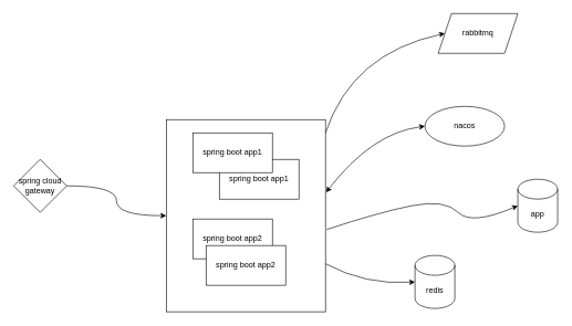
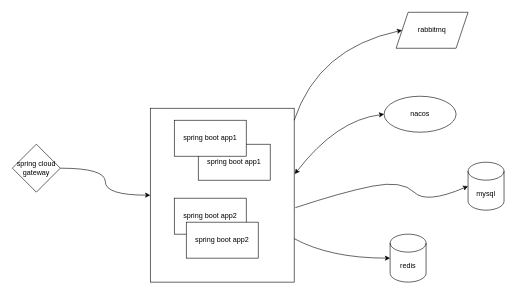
- <mxCell id="13" value="app" style="shape=cylinder3;whiteSpace=wrap;html=1;boundedLbl=1;backgroundOutline=1;size=15;" parent="1" vertex="1"><mxGeometry x="780" y="270" width="60" height="80" as="geometry" /></mxCell>
+ <mxCell id="13" value="mysql" style="shape=cylinder3;whiteSpace=wrap;html=1;boundedLbl=1;backgroundOutline=1;size=15;" parent="1" vertex="1"><mxGeometry x="780" y="270" width="60" height="80" as="geometry" /></mxCell>
- <mxCell id="12" value="redis" style="shape=cylinder3;whiteSpace=wrap;html=1;boundedLbl=1;backgroundOutline=1;size=15;" parent="1" vertex="1"><mxGeometry x="625" y="385" width="60" height="80" as="geometry" /></mxCell>
+ <mxCell id="12" value="redis" style="shape=cylinder3;whiteSpace=wrap;html=1;boundedLbl=1;backgroundOutline=1;size=15;" parent="1" vertex="1"><mxGeometry x="650" y="390" width="60" height="80" as="geometry" /></mxCell>
